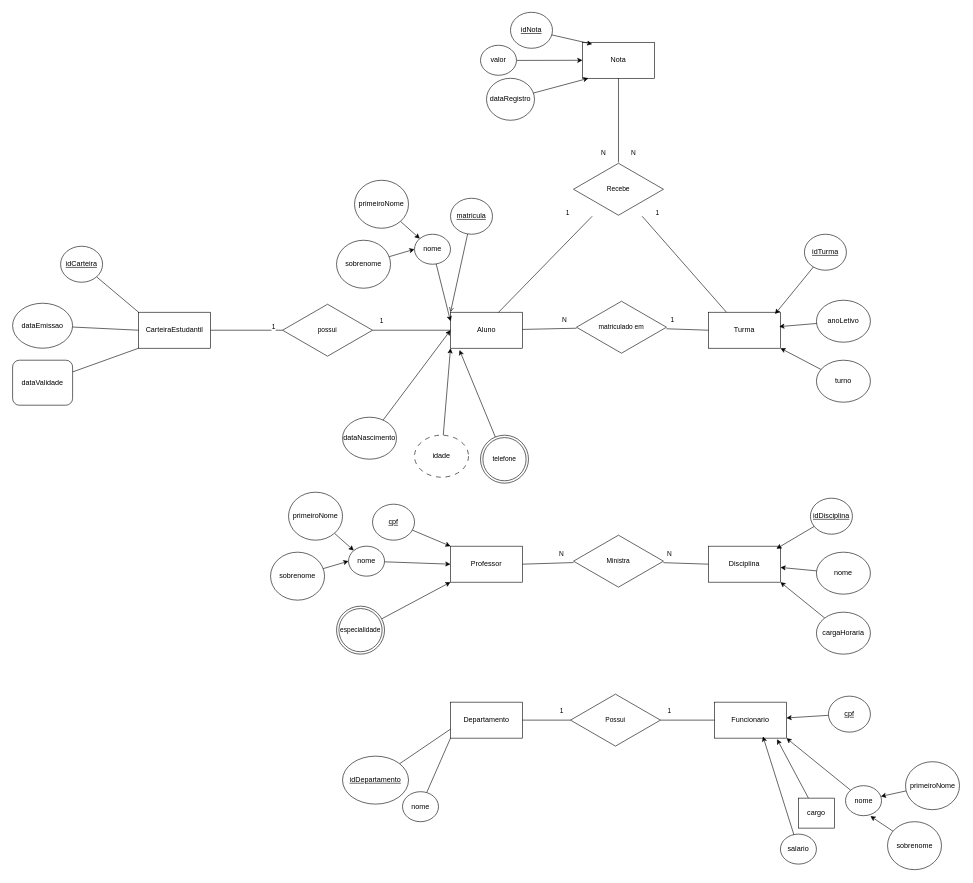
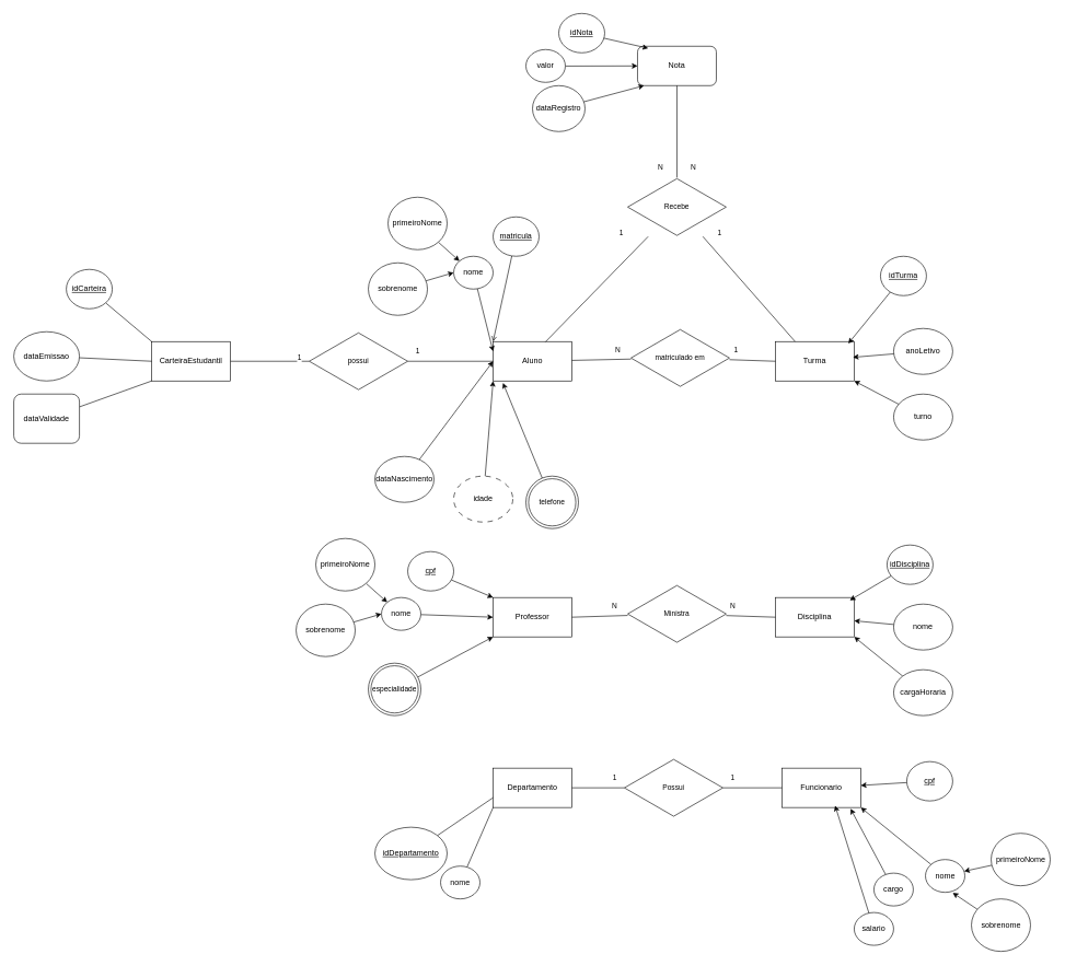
- <mxCell id="42" value="Nota" style="rounded=0;whiteSpace=wrap;html=1;" vertex="1" parent="1"><mxGeometry x="970" y="70" width="120" height="60" as="geometry" /></mxCell>
+ <mxCell id="42" value="Nota" style="whiteSpace=wrap;html=1;rounded=1;" vertex="1" parent="1"><mxGeometry x="970" y="70" width="120" height="60" as="geometry" /></mxCell>
- <mxCell id="59" value="cargo" style="whiteSpace=wrap;html=1;fontStyle=0;rounded=0;" vertex="1" parent="1"><mxGeometry x="1330" y="1330" width="60" height="50" as="geometry" /></mxCell>
+ <mxCell id="59" value="cargo" style="ellipse;whiteSpace=wrap;html=1;fontStyle=0" vertex="1" parent="1"><mxGeometry x="1330" y="1330" width="60" height="50" as="geometry" /></mxCell>
